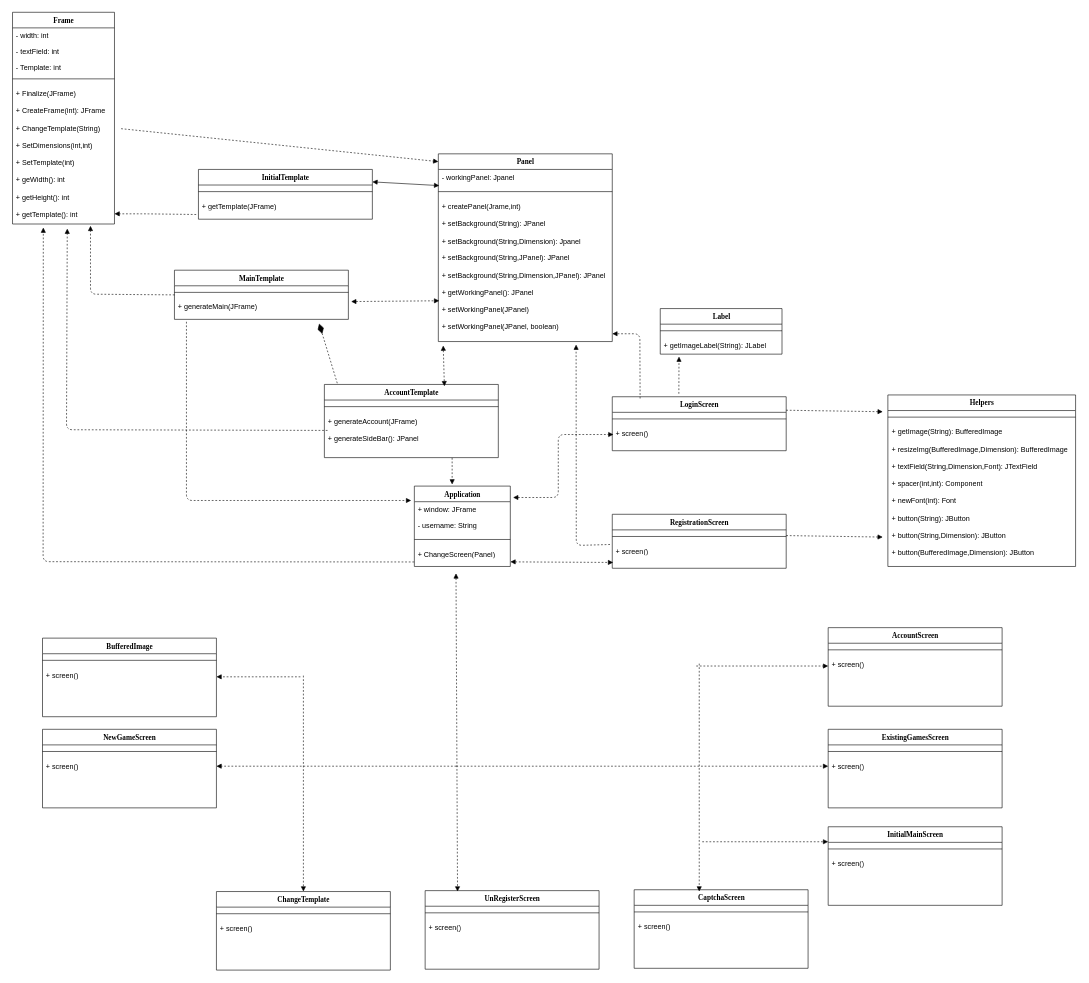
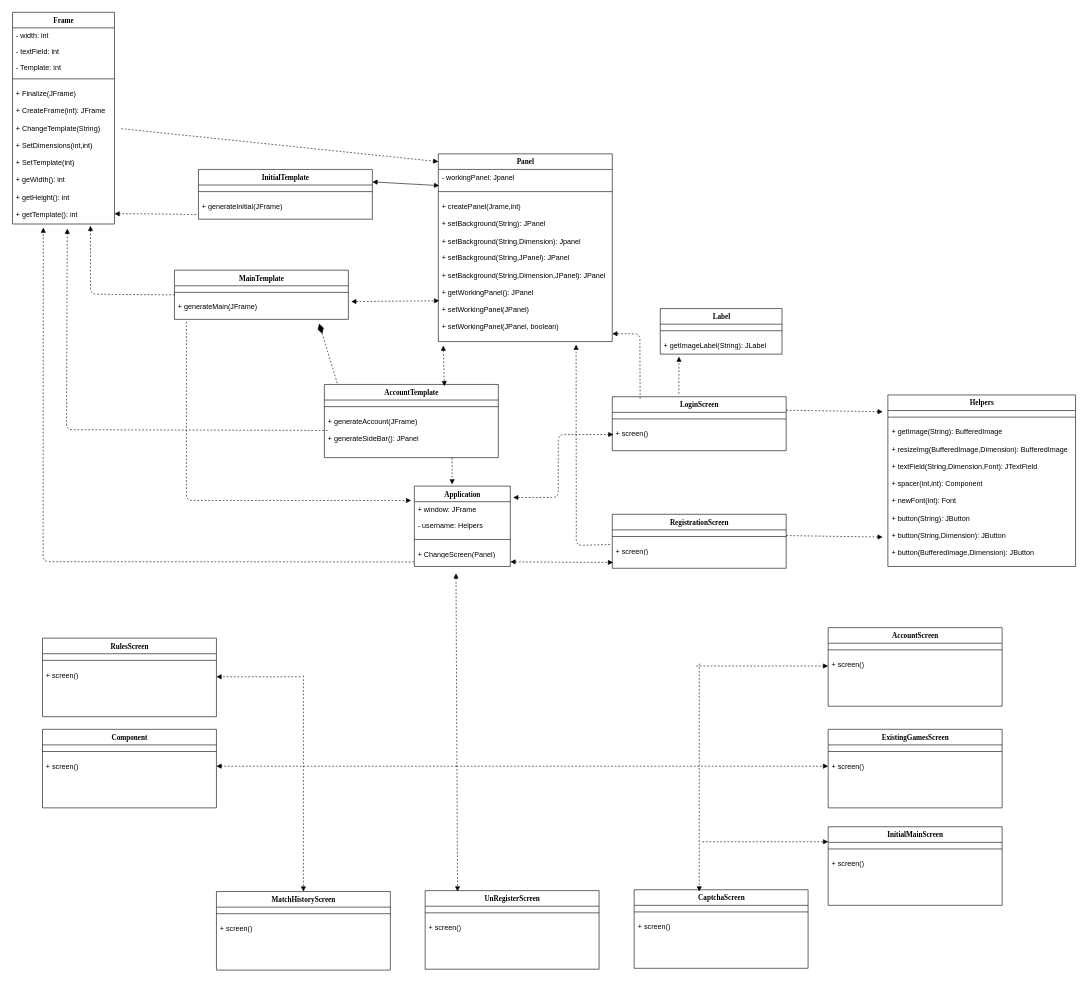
- <mxCell id="24" value="+ getTemplate(JFrame)" style="text;html=1;strokeColor=none;fillColor=none;align=left;verticalAlign=top;spacingLeft=4;spacingRight=4;whiteSpace=wrap;overflow=hidden;rotatable=0;points=[[0,0.5],[1,0.5]];portConstraint=eastwest;" parent="22" vertex="1"><mxGeometry y="48" width="290" height="32" as="geometry" /></mxCell>
+ <mxCell id="24" value="+ generateInitial(JFrame)" style="text;html=1;strokeColor=none;fillColor=none;align=left;verticalAlign=top;spacingLeft=4;spacingRight=4;whiteSpace=wrap;overflow=hidden;rotatable=0;points=[[0,0.5],[1,0.5]];portConstraint=eastwest;" parent="22" vertex="1"><mxGeometry y="48" width="290" height="32" as="geometry" /></mxCell>
- <mxCell id="4" value="- username: String" style="text;html=1;strokeColor=none;fillColor=none;align=left;verticalAlign=top;spacingLeft=4;spacingRight=4;whiteSpace=wrap;overflow=hidden;rotatable=0;points=[[0,0.5],[1,0.5]];portConstraint=eastwest;" parent="2" vertex="1"><mxGeometry y="52" width="160" height="26" as="geometry" /></mxCell>
+ <mxCell id="4" value="- username: Helpers" style="text;html=1;strokeColor=none;fillColor=none;align=left;verticalAlign=top;spacingLeft=4;spacingRight=4;whiteSpace=wrap;overflow=hidden;rotatable=0;points=[[0,0.5],[1,0.5]];portConstraint=eastwest;" parent="2" vertex="1"><mxGeometry y="52" width="160" height="26" as="geometry" /></mxCell>
- <mxCell id="62" value="BufferedImage" style="swimlane;html=1;fontStyle=1;align=center;verticalAlign=top;childLayout=stackLayout;horizontal=1;startSize=26;horizontalStack=0;resizeParent=1;resizeLast=0;collapsible=1;marginBottom=0;swimlaneFillColor=#ffffff;rounded=0;shadow=0;comic=0;labelBackgroundColor=none;strokeColor=#000000;strokeWidth=1;fillColor=none;fontFamily=Verdana;fontSize=12;fontColor=#000000;" vertex="1" parent="1"><mxGeometry x="70" y="1063.5" width="290" height="131" as="geometry" /></mxCell>
+ <mxCell id="62" value="RulesScreen" style="swimlane;html=1;fontStyle=1;align=center;verticalAlign=top;childLayout=stackLayout;horizontal=1;startSize=26;horizontalStack=0;resizeParent=1;resizeLast=0;collapsible=1;marginBottom=0;swimlaneFillColor=#ffffff;rounded=0;shadow=0;comic=0;labelBackgroundColor=none;strokeColor=#000000;strokeWidth=1;fillColor=none;fontFamily=Verdana;fontSize=12;fontColor=#000000;" vertex="1" parent="1"><mxGeometry x="70" y="1063.5" width="290" height="131" as="geometry" /></mxCell>
- <mxCell id="65" value="NewGameScreen" style="swimlane;html=1;fontStyle=1;align=center;verticalAlign=top;childLayout=stackLayout;horizontal=1;startSize=26;horizontalStack=0;resizeParent=1;resizeLast=0;collapsible=1;marginBottom=0;swimlaneFillColor=#ffffff;rounded=0;shadow=0;comic=0;labelBackgroundColor=none;strokeColor=#000000;strokeWidth=1;fillColor=none;fontFamily=Verdana;fontSize=12;fontColor=#000000;" vertex="1" parent="1"><mxGeometry x="70" y="1215.5" width="290" height="131" as="geometry" /></mxCell>
+ <mxCell id="65" value="Component" style="swimlane;html=1;fontStyle=1;align=center;verticalAlign=top;childLayout=stackLayout;horizontal=1;startSize=26;horizontalStack=0;resizeParent=1;resizeLast=0;collapsible=1;marginBottom=0;swimlaneFillColor=#ffffff;rounded=0;shadow=0;comic=0;labelBackgroundColor=none;strokeColor=#000000;strokeWidth=1;fillColor=none;fontFamily=Verdana;fontSize=12;fontColor=#000000;" vertex="1" parent="1"><mxGeometry x="70" y="1215.5" width="290" height="131" as="geometry" /></mxCell>
- <mxCell id="74" value="ChangeTemplate" style="swimlane;html=1;fontStyle=1;align=center;verticalAlign=top;childLayout=stackLayout;horizontal=1;startSize=26;horizontalStack=0;resizeParent=1;resizeLast=0;collapsible=1;marginBottom=0;swimlaneFillColor=#ffffff;rounded=0;shadow=0;comic=0;labelBackgroundColor=none;strokeColor=#000000;strokeWidth=1;fillColor=none;fontFamily=Verdana;fontSize=12;fontColor=#000000;" vertex="1" parent="1"><mxGeometry x="360" y="1486" width="290" height="131" as="geometry" /></mxCell>
+ <mxCell id="74" value="MatchHistoryScreen" style="swimlane;html=1;fontStyle=1;align=center;verticalAlign=top;childLayout=stackLayout;horizontal=1;startSize=26;horizontalStack=0;resizeParent=1;resizeLast=0;collapsible=1;marginBottom=0;swimlaneFillColor=#ffffff;rounded=0;shadow=0;comic=0;labelBackgroundColor=none;strokeColor=#000000;strokeWidth=1;fillColor=none;fontFamily=Verdana;fontSize=12;fontColor=#000000;" vertex="1" parent="1"><mxGeometry x="360" y="1486" width="290" height="131" as="geometry" /></mxCell>
